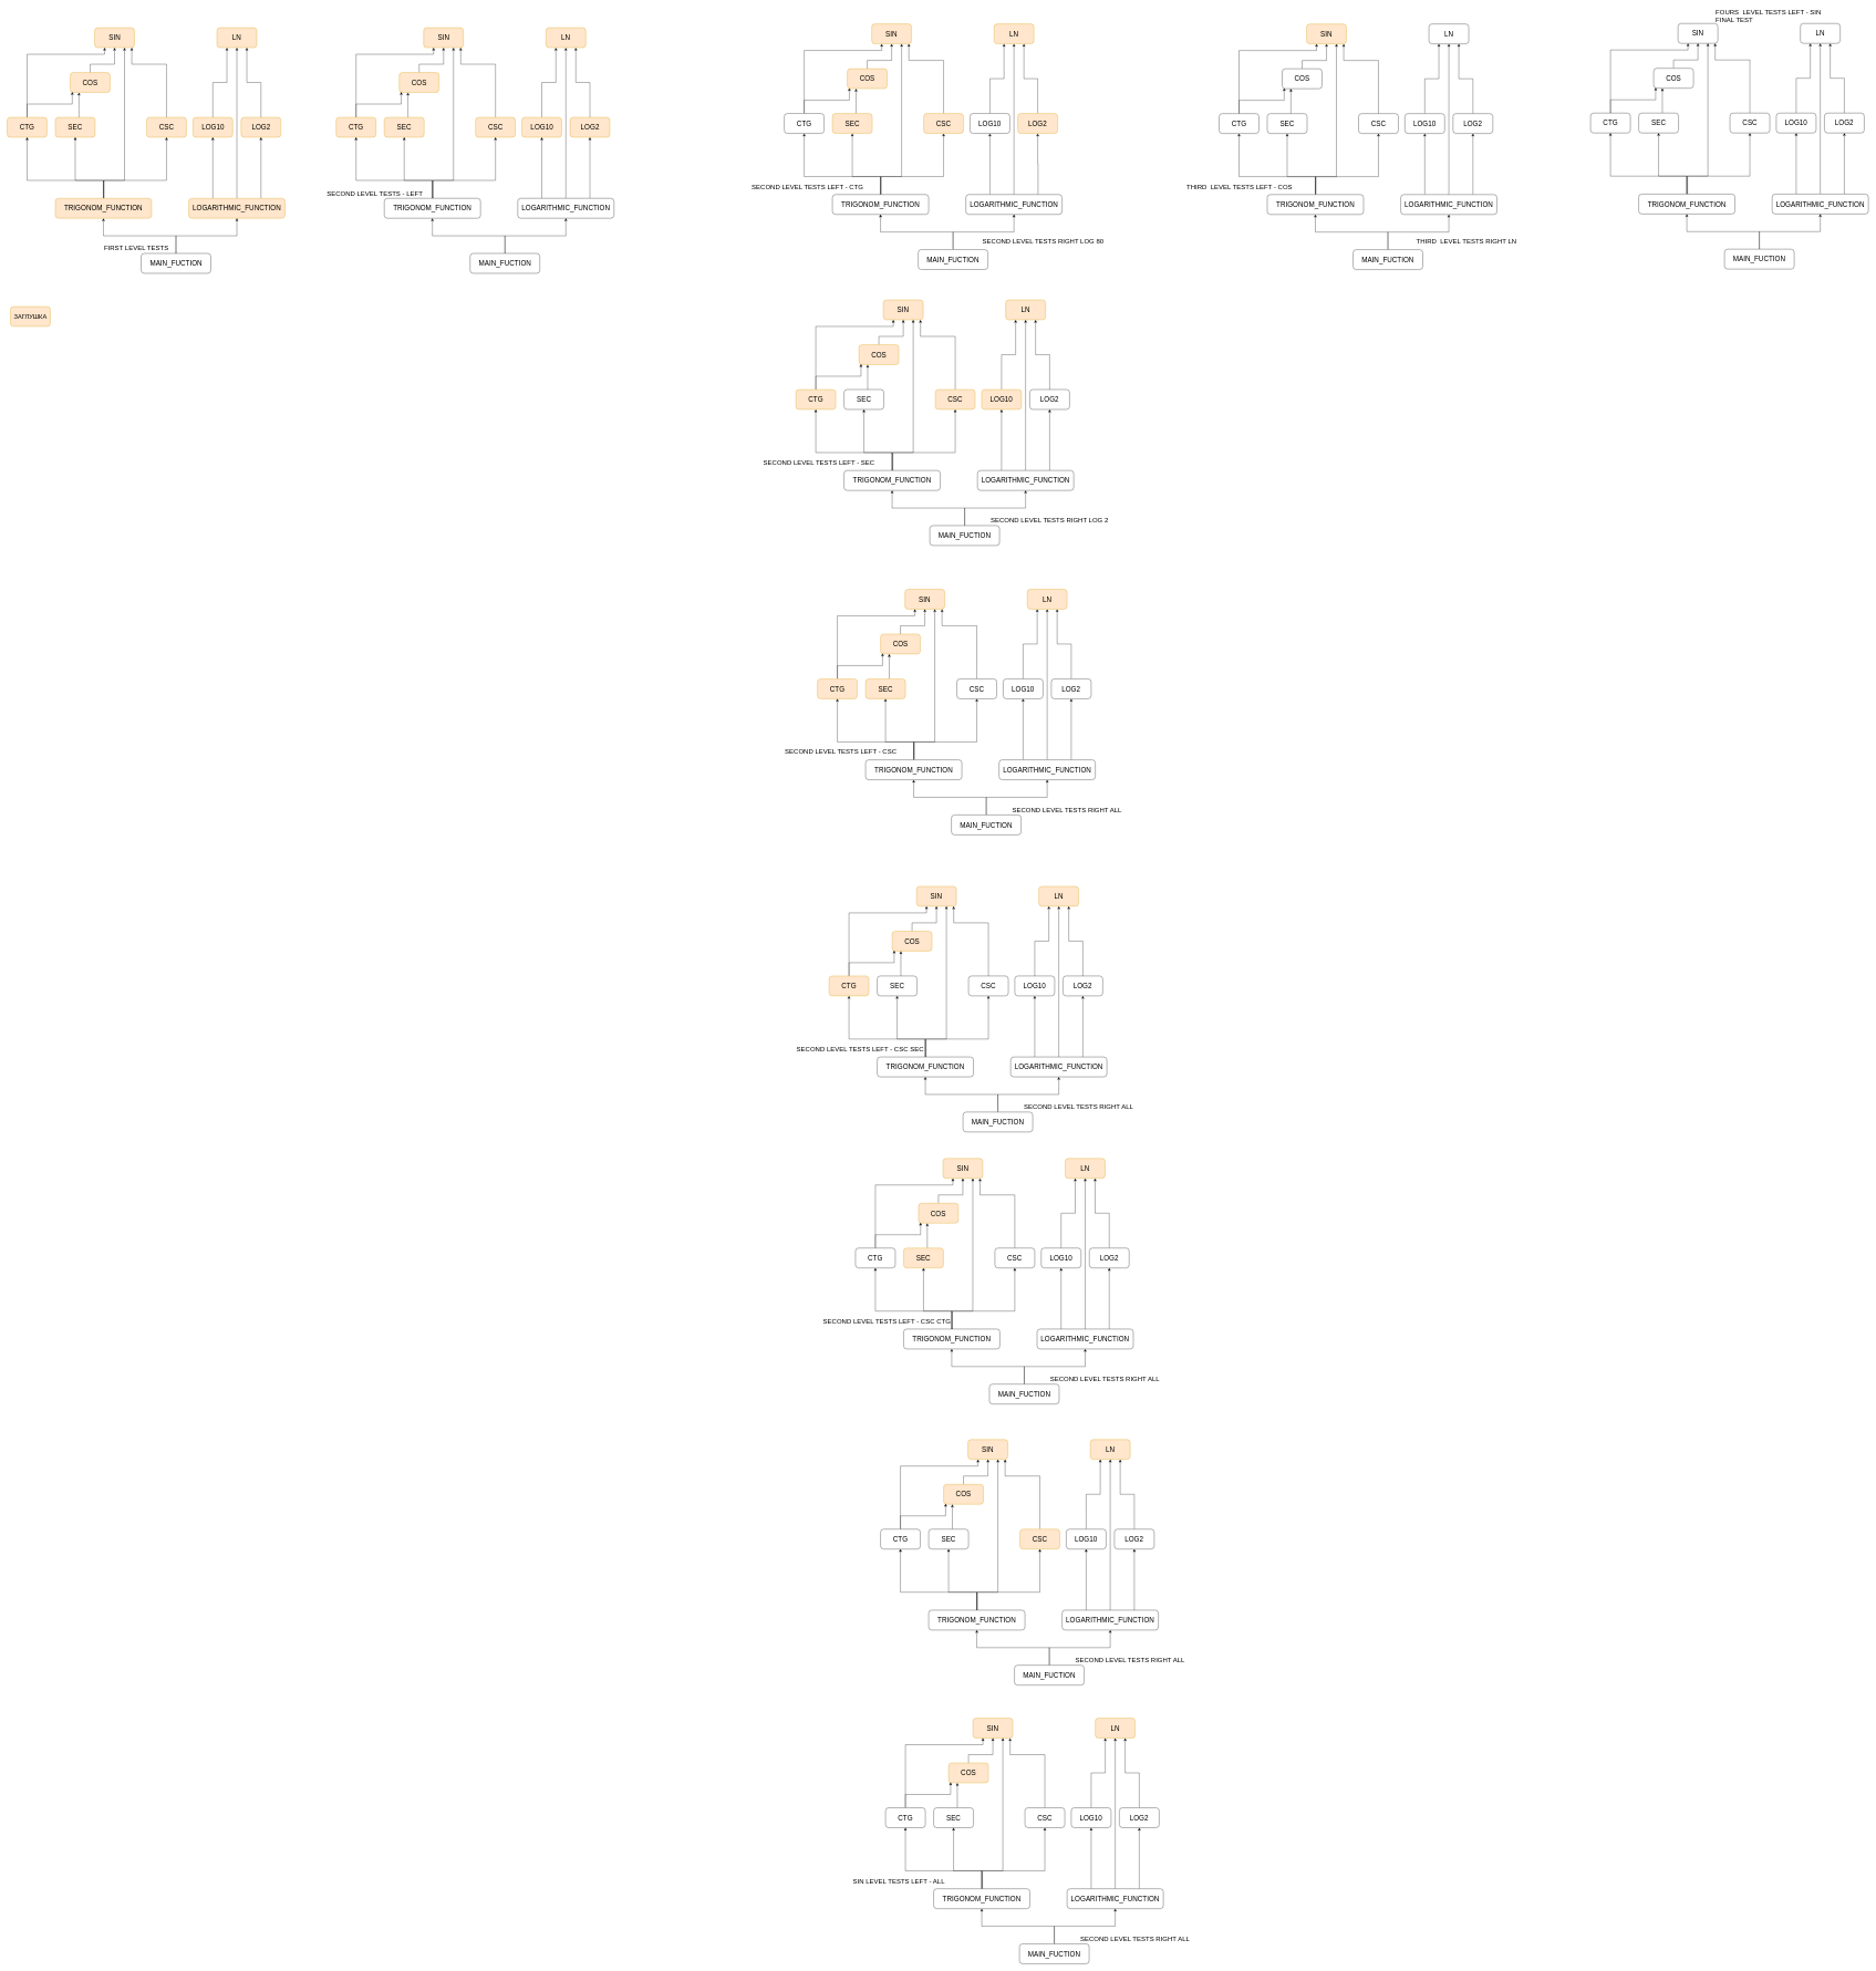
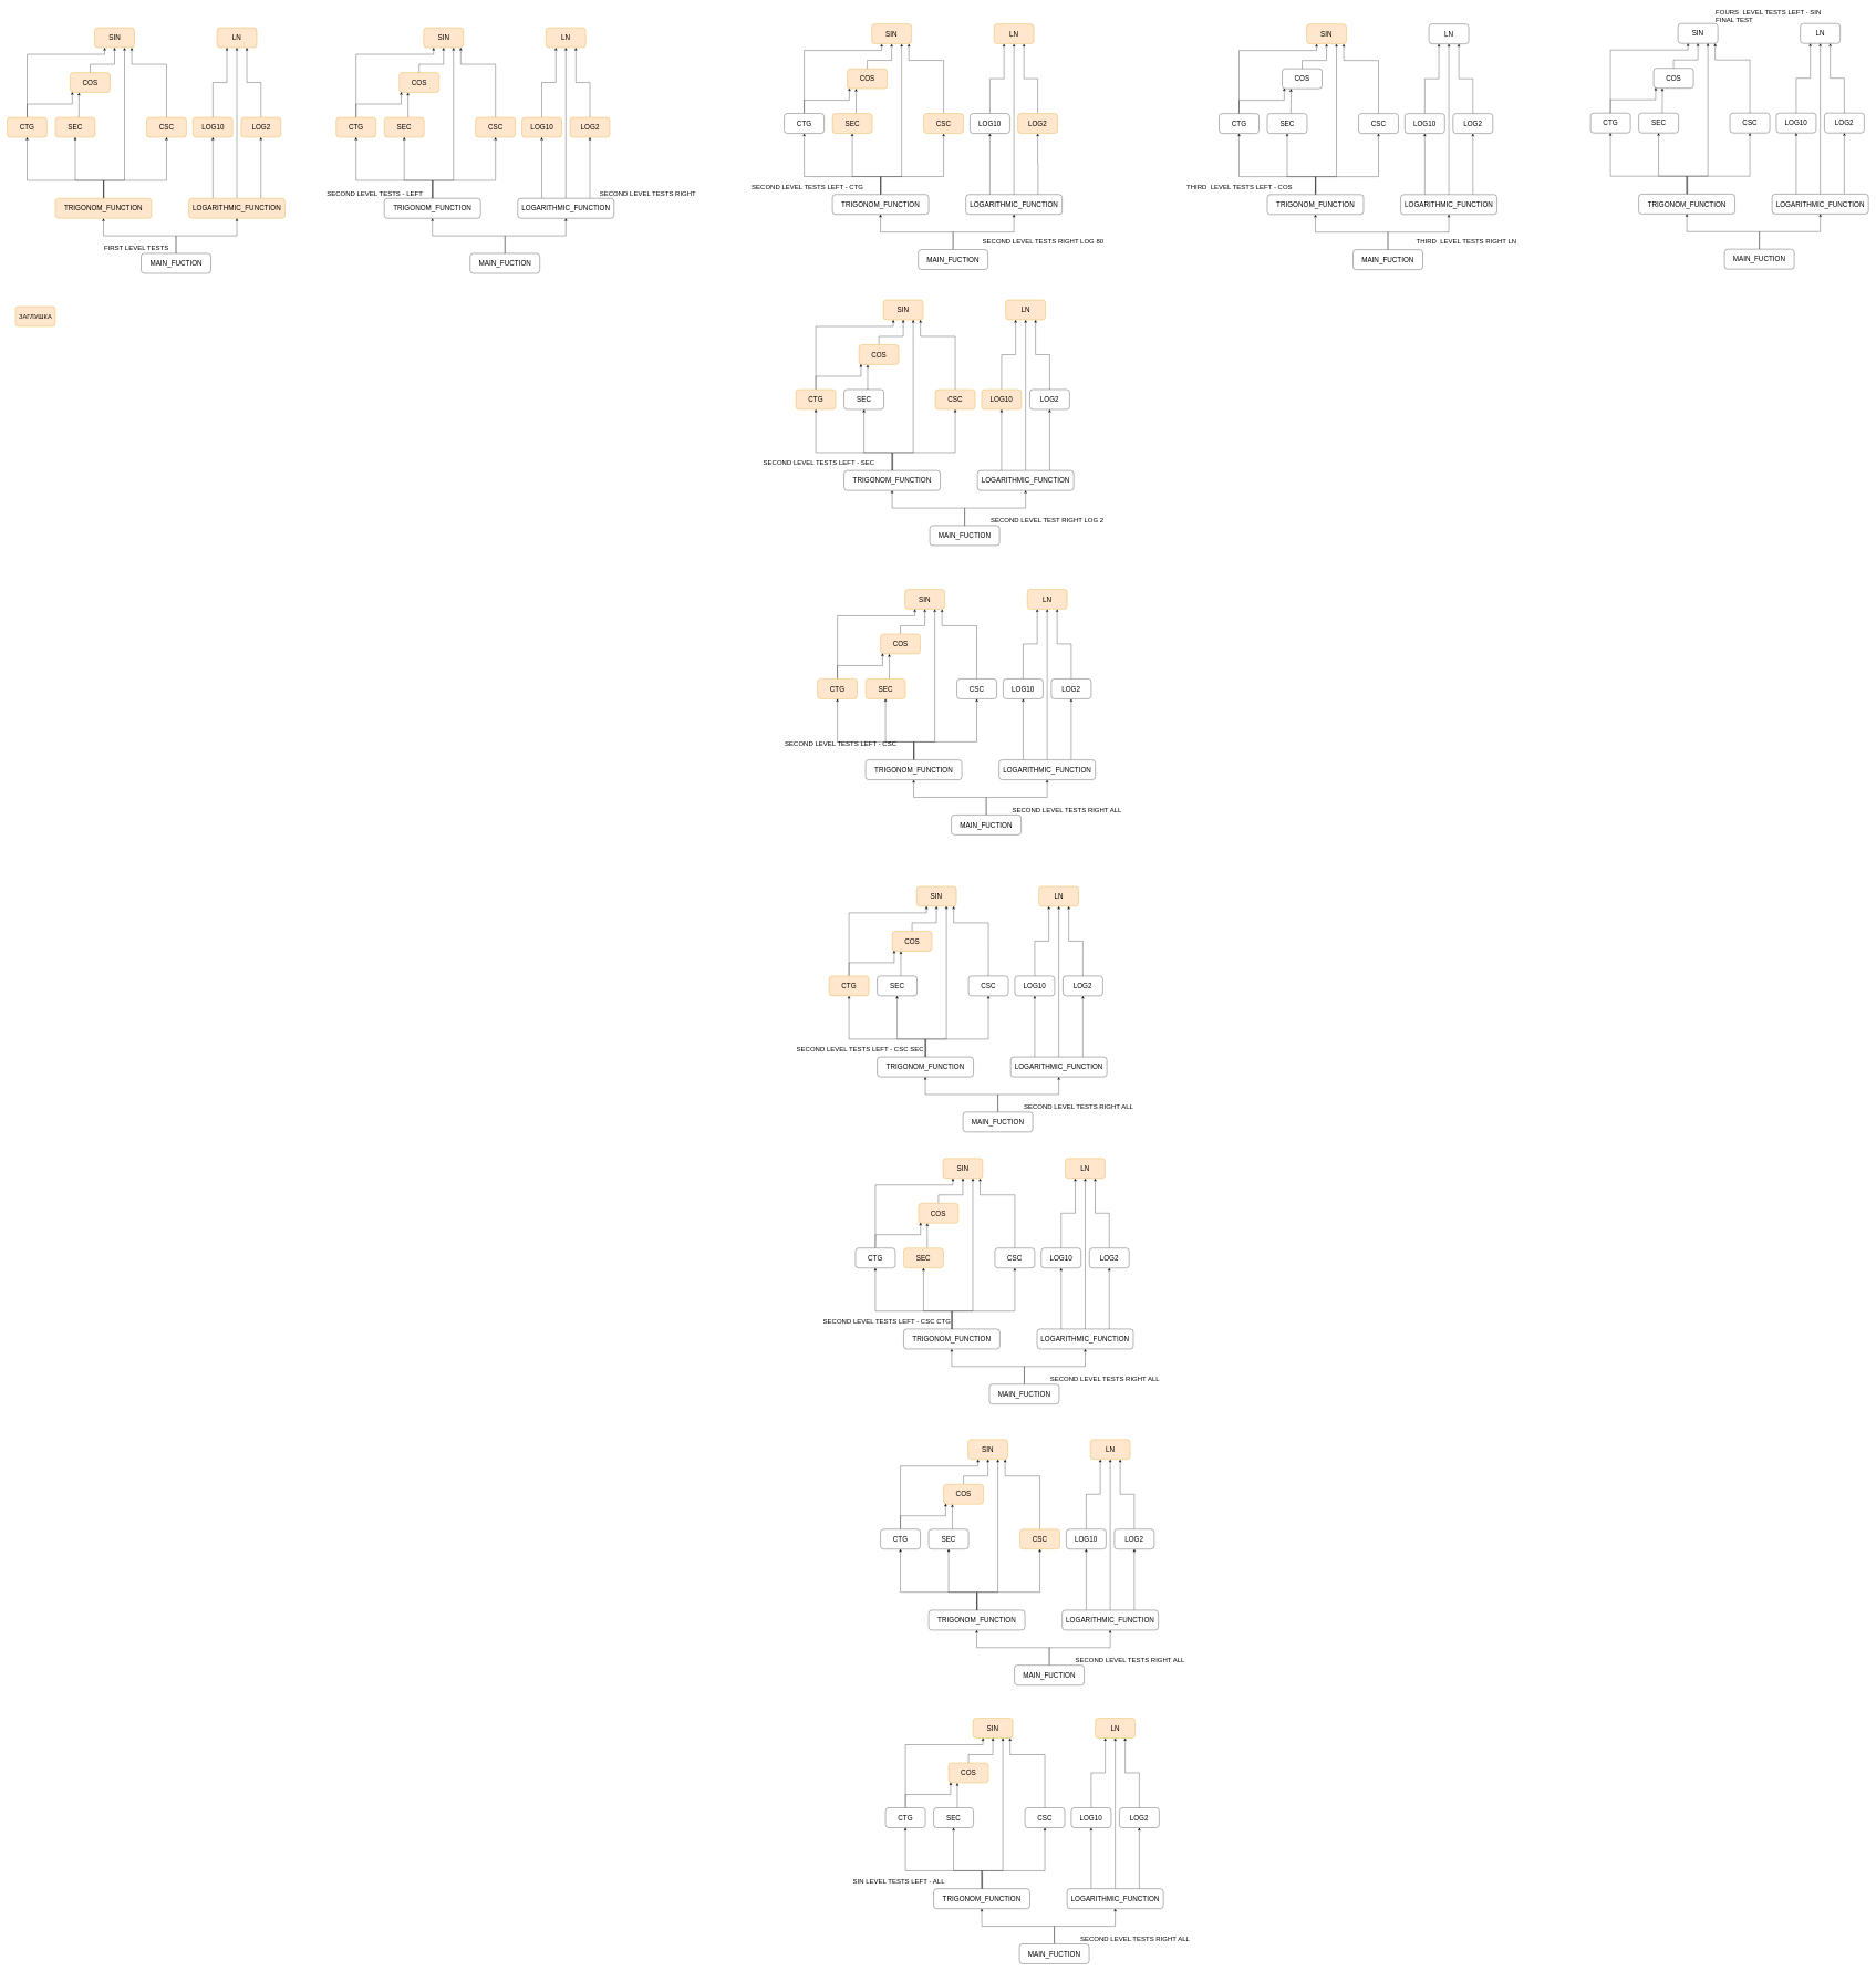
+ <mxCell id="85" value="&lt;font style=&quot;font-size: 20px&quot;&gt;SECOND LEVEL TESTS RIGHT&lt;br&gt;&lt;/font&gt;" style="text;html=1;resizable=0;points=[];autosize=1;align=left;verticalAlign=top;spacingTop=-4;" vertex="1" parent="1"><mxGeometry x="1803.121" y="566.5" width="310" height="20" as="geometry" /></mxCell>
- <mxCell id="29" value="&lt;font style=&quot;font-size: 19px&quot;&gt;ЗАГЛУШКА&lt;br&gt;&lt;/font&gt;" style="rounded=1;whiteSpace=wrap;html=1;fillColor=#ffe6cc;strokeColor=#d79b00;" vertex="1" parent="1"><mxGeometry x="30" y="923" width="120" height="60" as="geometry" /></mxCell>
+ <mxCell id="29" value="&lt;font style=&quot;font-size: 19px&quot;&gt;ЗАГЛУШКА&lt;br&gt;&lt;/font&gt;" style="rounded=1;whiteSpace=wrap;html=1;fillColor=#ffe6cc;strokeColor=#d79b00;" vertex="1" parent="1"><mxGeometry x="45" y="923" width="120" height="60" as="geometry" /></mxCell>
- <mxCell id="117" value="&lt;font style=&quot;font-size: 20px&quot;&gt;SECOND LEVEL TESTS RIGHT LOG 2&lt;br&gt;&lt;/font&gt;" style="text;html=1;resizable=0;points=[];autosize=1;align=left;verticalAlign=top;spacingTop=-4;" vertex="1" parent="1"><mxGeometry x="2980.621" y="1553" width="370" height="20" as="geometry" /></mxCell>
+ <mxCell id="117" value="&lt;font style=&quot;font-size: 20px&quot;&gt;SECOND LEVEL TEST RIGHT LOG 2&lt;br&gt;&lt;/font&gt;" style="text;html=1;resizable=0;points=[];autosize=1;align=left;verticalAlign=top;spacingTop=-4;" vertex="1" parent="1"><mxGeometry x="2980.621" y="1553" width="370" height="20" as="geometry" /></mxCell>
- <mxCell id="145" value="&lt;font style=&quot;font-size: 20px&quot;&gt;SECOND LEVEL TESTS LEFT - CSC&lt;br&gt;&lt;/font&gt;" style="text;html=1;resizable=0;points=[];autosize=1;align=left;verticalAlign=top;spacingTop=-4;" vertex="1" parent="1"><mxGeometry x="2361.121" y="2249.667" width="350" height="20" as="geometry" /></mxCell>
+ <mxCell id="145" value="&lt;font style=&quot;font-size: 20px&quot;&gt;SECOND LEVEL TESTS LEFT - CSC&lt;br&gt;&lt;/font&gt;" style="text;html=1;resizable=0;points=[];autosize=1;align=left;verticalAlign=top;spacingTop=-4;" vertex="1" parent="1"><mxGeometry x="2361.121" y="2224.667" width="350" height="20" as="geometry" /></mxCell>
